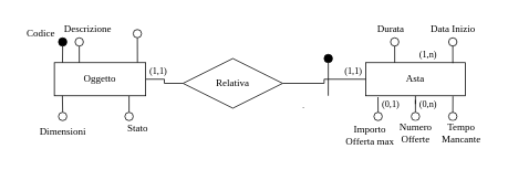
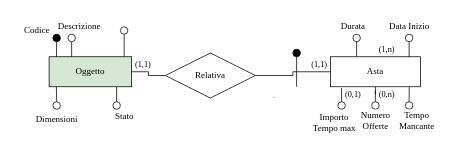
- <mxCell id="20" value="Oggetto" style="whiteSpace=wrap;html=1;align=center;fontFamily=Times New Roman;" vertex="1" parent="1"><mxGeometry x="65" y="75" width="110" height="40" as="geometry" /></mxCell>
+ <mxCell id="20" value="Oggetto" style="whiteSpace=wrap;html=1;align=center;fontFamily=Times New Roman;fillColor=#d5e8d4;" vertex="1" parent="1"><mxGeometry x="65" y="75" width="110" height="40" as="geometry" /></mxCell>
- <mxCell id="5" value="&lt;font&gt;Importo&lt;/font&gt;&lt;div&gt;&lt;font&gt;Offerta max&lt;/font&gt;&lt;/div&gt;" style="text;html=1;align=center;verticalAlign=middle;resizable=0;points=[];autosize=1;strokeColor=none;fillColor=none;fontFamily=Times New Roman;fontSize=12;fontColor=default;labelBackgroundColor=default;" vertex="1" parent="1"><mxGeometry x="405" y="143" width="80" height="40" as="geometry" /></mxCell>
+ <mxCell id="5" value="&lt;font&gt;Importo&lt;/font&gt;&lt;div&gt;&lt;font&gt;Tempo max&lt;/font&gt;&lt;/div&gt;" style="text;html=1;align=center;verticalAlign=middle;resizable=0;points=[];autosize=1;strokeColor=none;fillColor=none;fontFamily=Times New Roman;fontSize=12;fontColor=default;labelBackgroundColor=default;" vertex="1" parent="1"><mxGeometry x="405" y="143" width="80" height="40" as="geometry" /></mxCell>
